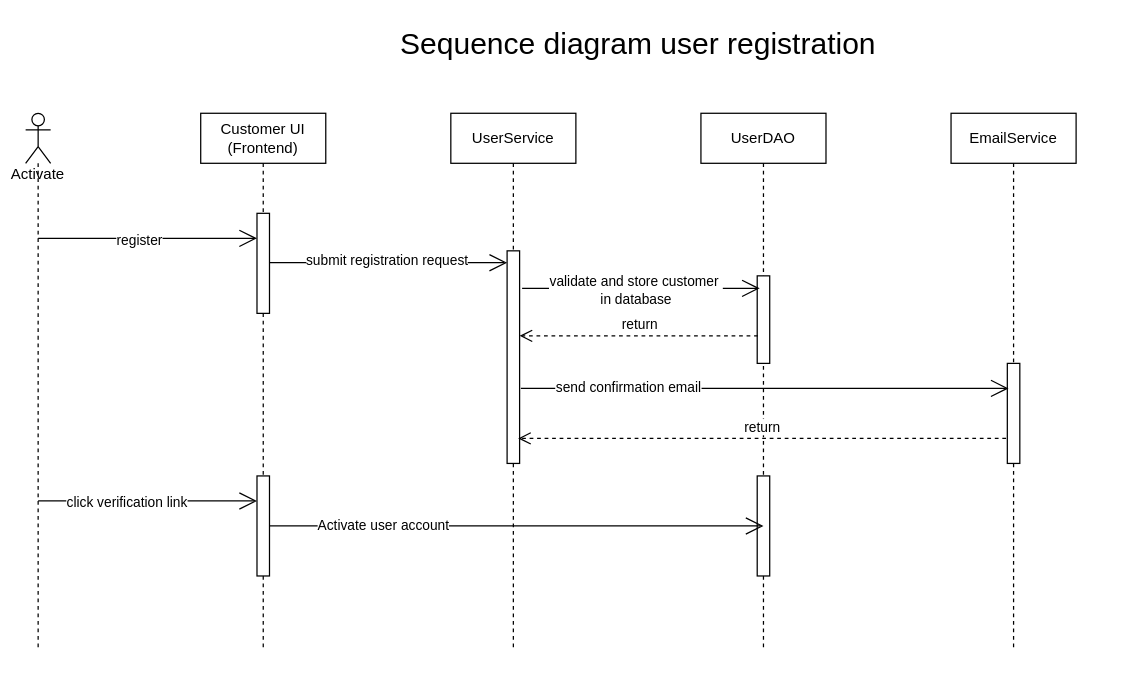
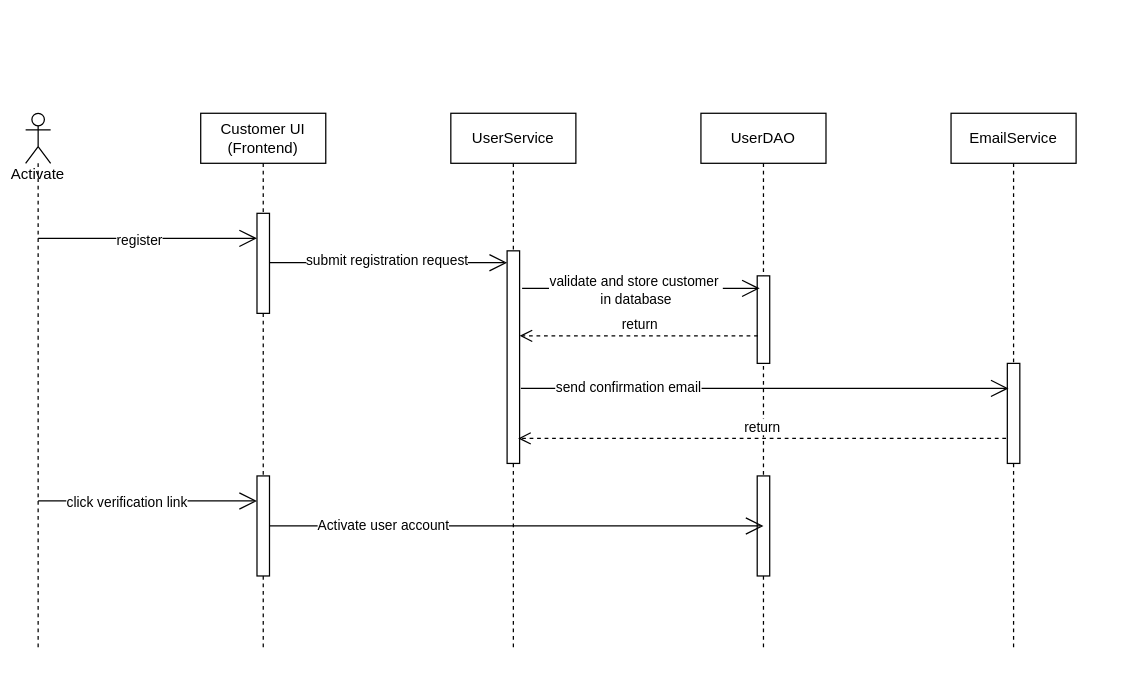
- <mxCell id="3" value="Sequence diagram user registration" style="text;html=1;align=center;verticalAlign=middle;whiteSpace=wrap;rounded=0;fontSize=24;" vertex="1" parent="1"><mxGeometry x="140" y="20" width="740" height="30" as="geometry" /></mxCell>
